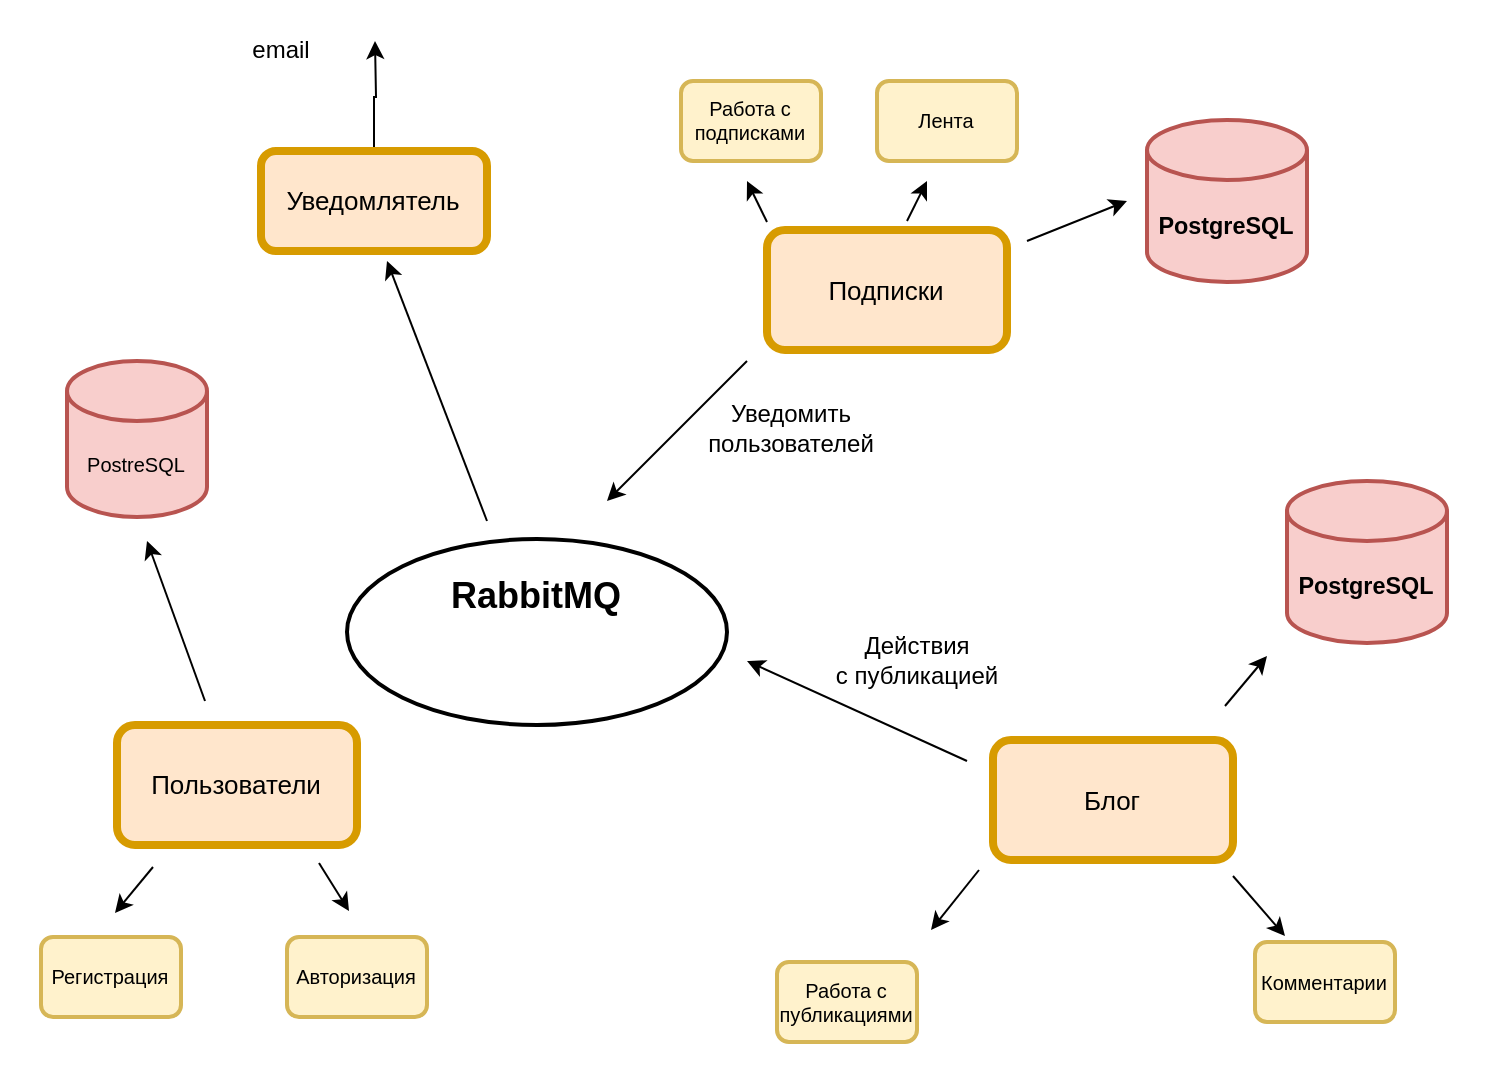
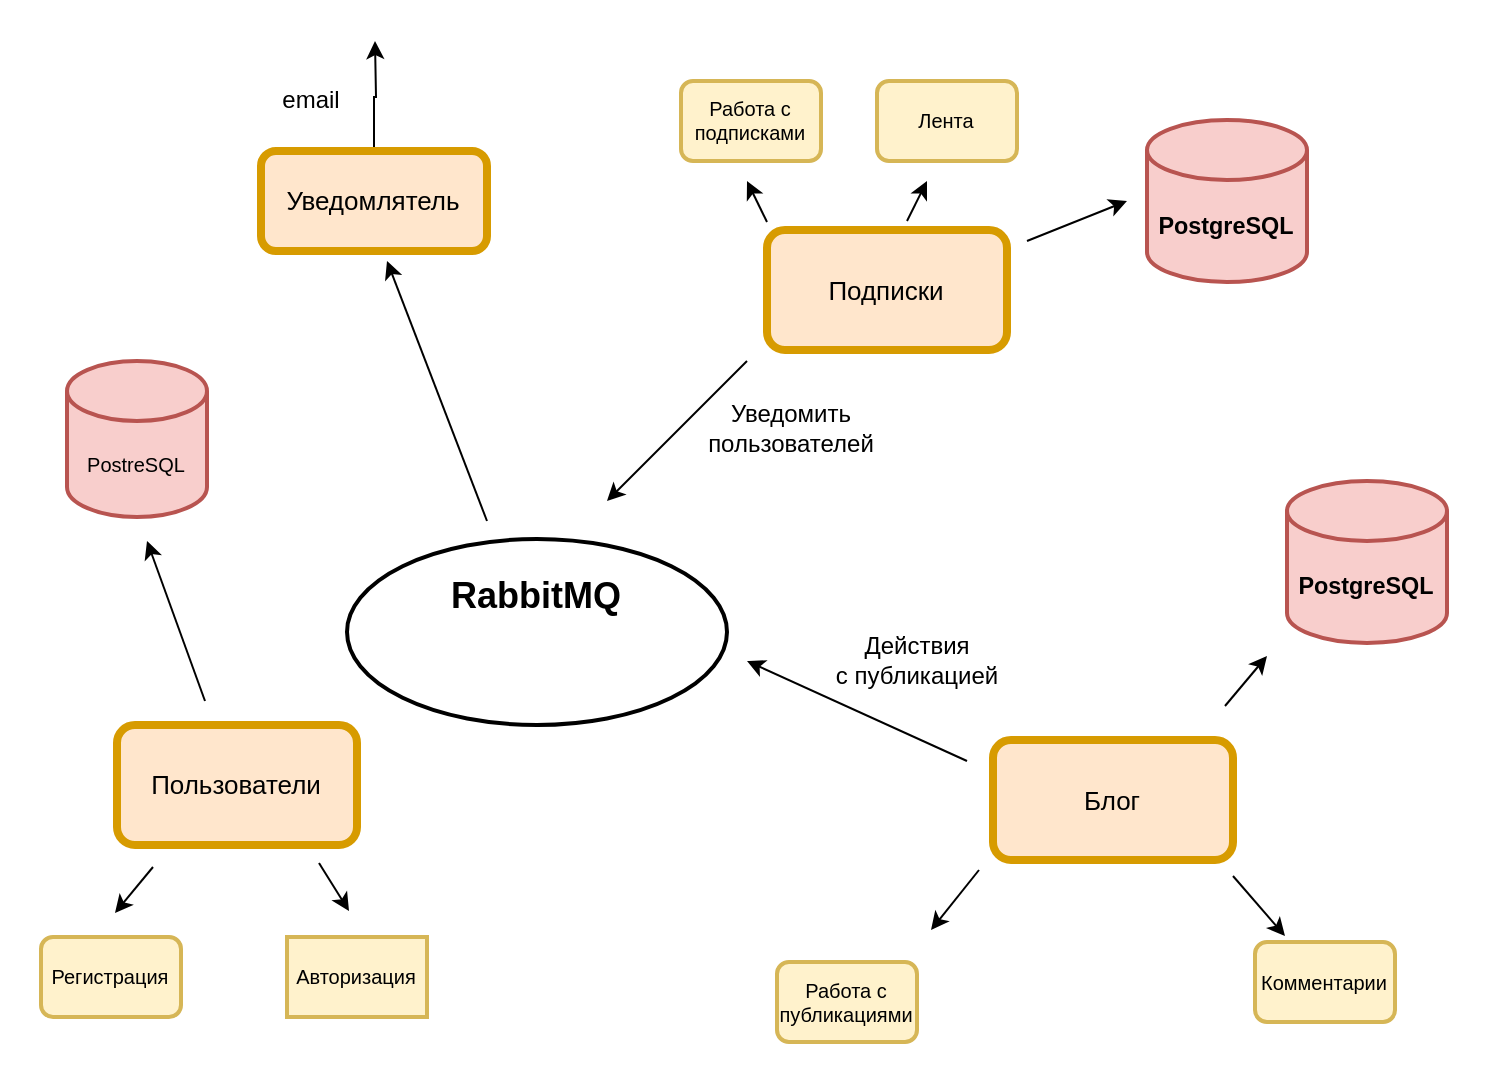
- <mxCell id="28" value="email" style="text;html=1;align=center;verticalAlign=middle;resizable=0;points=[];autosize=1;strokeColor=none;fillColor=none;" vertex="1" parent="1"><mxGeometry x="115" y="10" width="50" height="30" as="geometry" /></mxCell>
+ <mxCell id="28" value="email" style="text;html=1;align=center;verticalAlign=middle;resizable=0;points=[];autosize=1;strokeColor=none;fillColor=none;" vertex="1" parent="1"><mxGeometry x="130" y="35" width="50" height="30" as="geometry" /></mxCell>
- <mxCell id="16" value="Авторизация" style="rounded=1;whiteSpace=wrap;html=1;sketch=0;strokeWidth=2;fontSize=10;fillColor=#fff2cc;strokeColor=#d6b656;" vertex="1" parent="1"><mxGeometry x="143" y="468" width="70" height="40" as="geometry" /></mxCell>
+ <mxCell id="16" value="Авторизация" style="whiteSpace=wrap;html=1;sketch=0;strokeWidth=2;fontSize=10;fillColor=#fff2cc;strokeColor=#d6b656;rounded=0;" vertex="1" parent="1"><mxGeometry x="143" y="468" width="70" height="40" as="geometry" /></mxCell>
